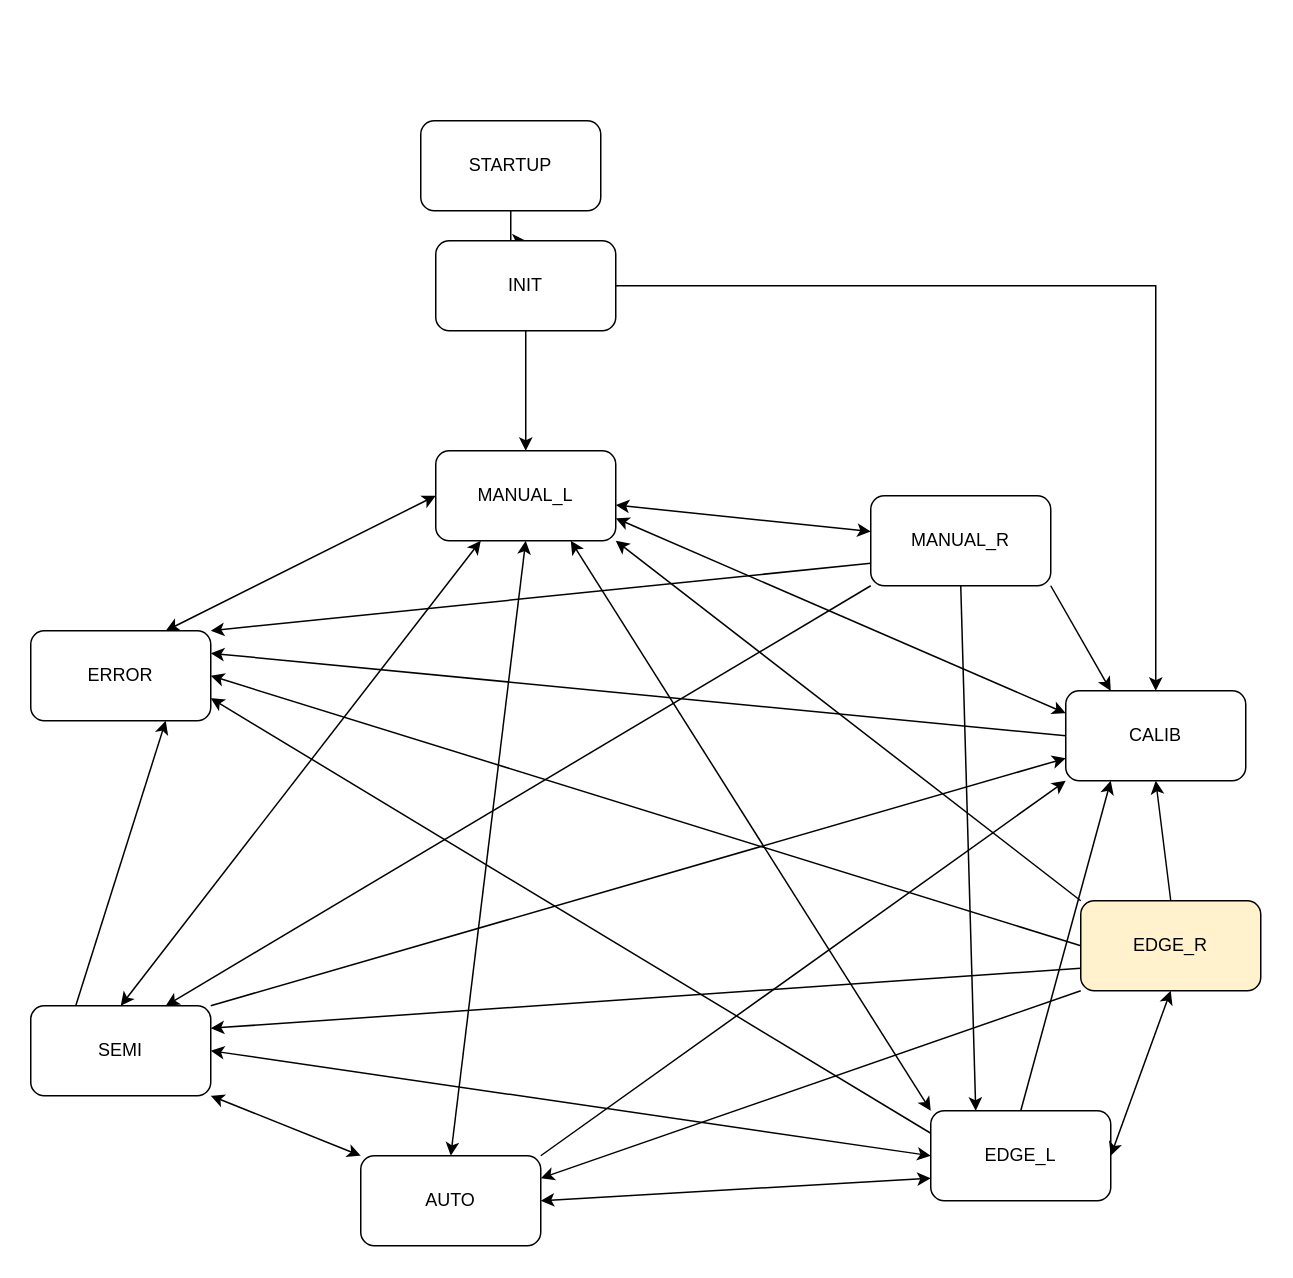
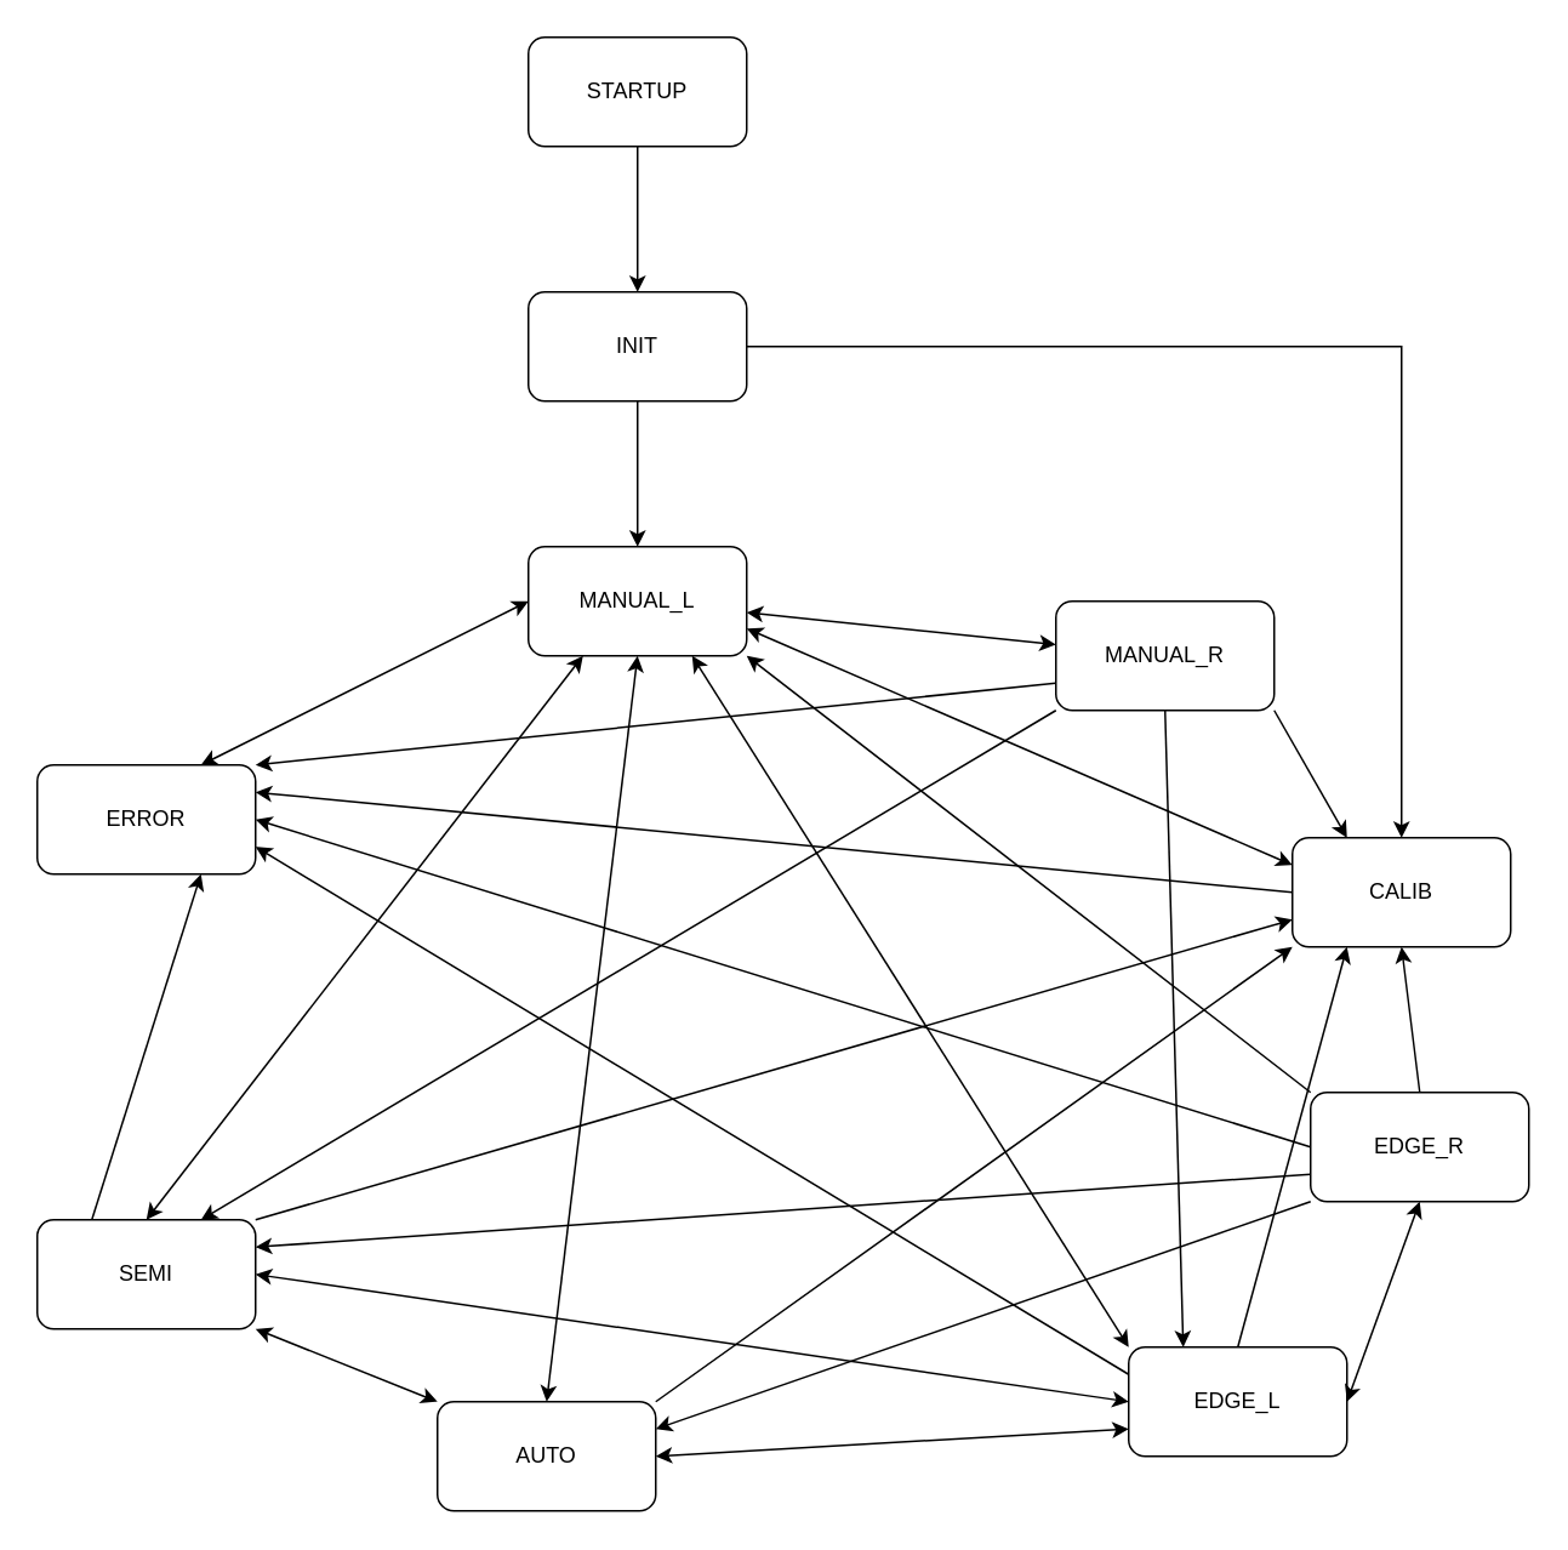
- <mxCell id="3" value="STARTUP" style="rounded=1;whiteSpace=wrap;html=1;" vertex="1" parent="1"><mxGeometry x="280" y="80" width="120" height="60" as="geometry" /></mxCell>
+ <mxCell id="3" value="STARTUP" style="rounded=1;whiteSpace=wrap;html=1;" vertex="1" parent="1"><mxGeometry x="290" y="20" width="120" height="60" as="geometry" /></mxCell>
- <mxCell id="13" value="EDGE_R" style="rounded=1;whiteSpace=wrap;html=1;fillColor=#fff2cc;" vertex="1" parent="1"><mxGeometry x="720" y="600" width="120" height="60" as="geometry" /></mxCell>
+ <mxCell id="13" value="EDGE_R" style="rounded=1;whiteSpace=wrap;html=1;" vertex="1" parent="1"><mxGeometry x="720" y="600" width="120" height="60" as="geometry" /></mxCell>
